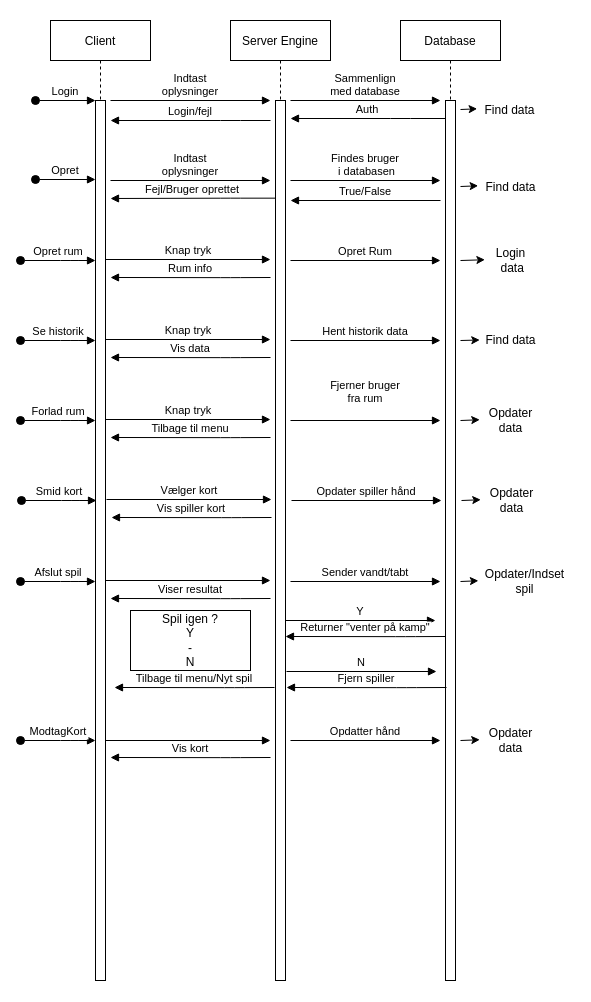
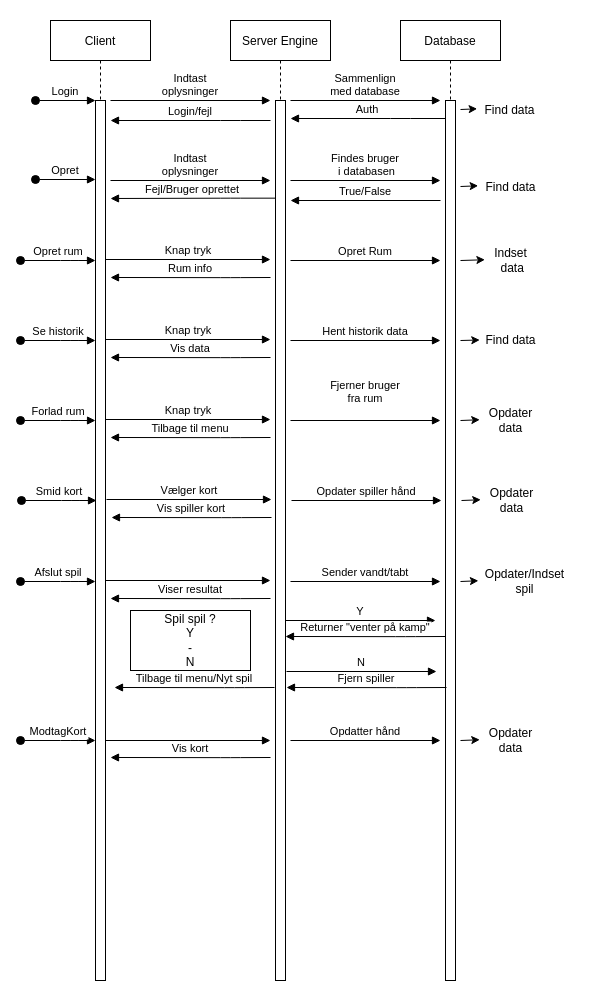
- <mxCell id="21" value="&lt;div&gt;Login&lt;/div&gt;&lt;div&gt;&amp;nbsp;data&lt;/div&gt;" style="text;html=1;align=center;verticalAlign=middle;resizable=0;points=[];autosize=1;strokeColor=none;fillColor=none;" vertex="1" parent="1"><mxGeometry x="485" y="245" width="50" height="30" as="geometry" /></mxCell>
+ <mxCell id="21" value="&lt;div&gt;Indset&lt;/div&gt;&lt;div&gt;&amp;nbsp;data&lt;/div&gt;" style="text;html=1;align=center;verticalAlign=middle;resizable=0;points=[];autosize=1;strokeColor=none;fillColor=none;" vertex="1" parent="1"><mxGeometry x="485" y="245" width="50" height="30" as="geometry" /></mxCell>
- <mxCell id="53" value="&lt;div&gt;Spil igen ?&lt;/div&gt;&lt;div&gt;Y&lt;br&gt;&lt;/div&gt;&lt;div&gt;-&lt;/div&gt;&lt;div&gt;N&lt;br&gt;&lt;/div&gt;" style="whiteSpace=wrap;html=1;" vertex="1" parent="1"><mxGeometry x="130" y="610" width="120" height="60" as="geometry" /></mxCell>
+ <mxCell id="53" value="&lt;div&gt;Spil spil ?&lt;/div&gt;&lt;div&gt;Y&lt;br&gt;&lt;/div&gt;&lt;div&gt;-&lt;/div&gt;&lt;div&gt;N&lt;br&gt;&lt;/div&gt;" style="whiteSpace=wrap;html=1;" vertex="1" parent="1"><mxGeometry x="130" y="610" width="120" height="60" as="geometry" /></mxCell>
